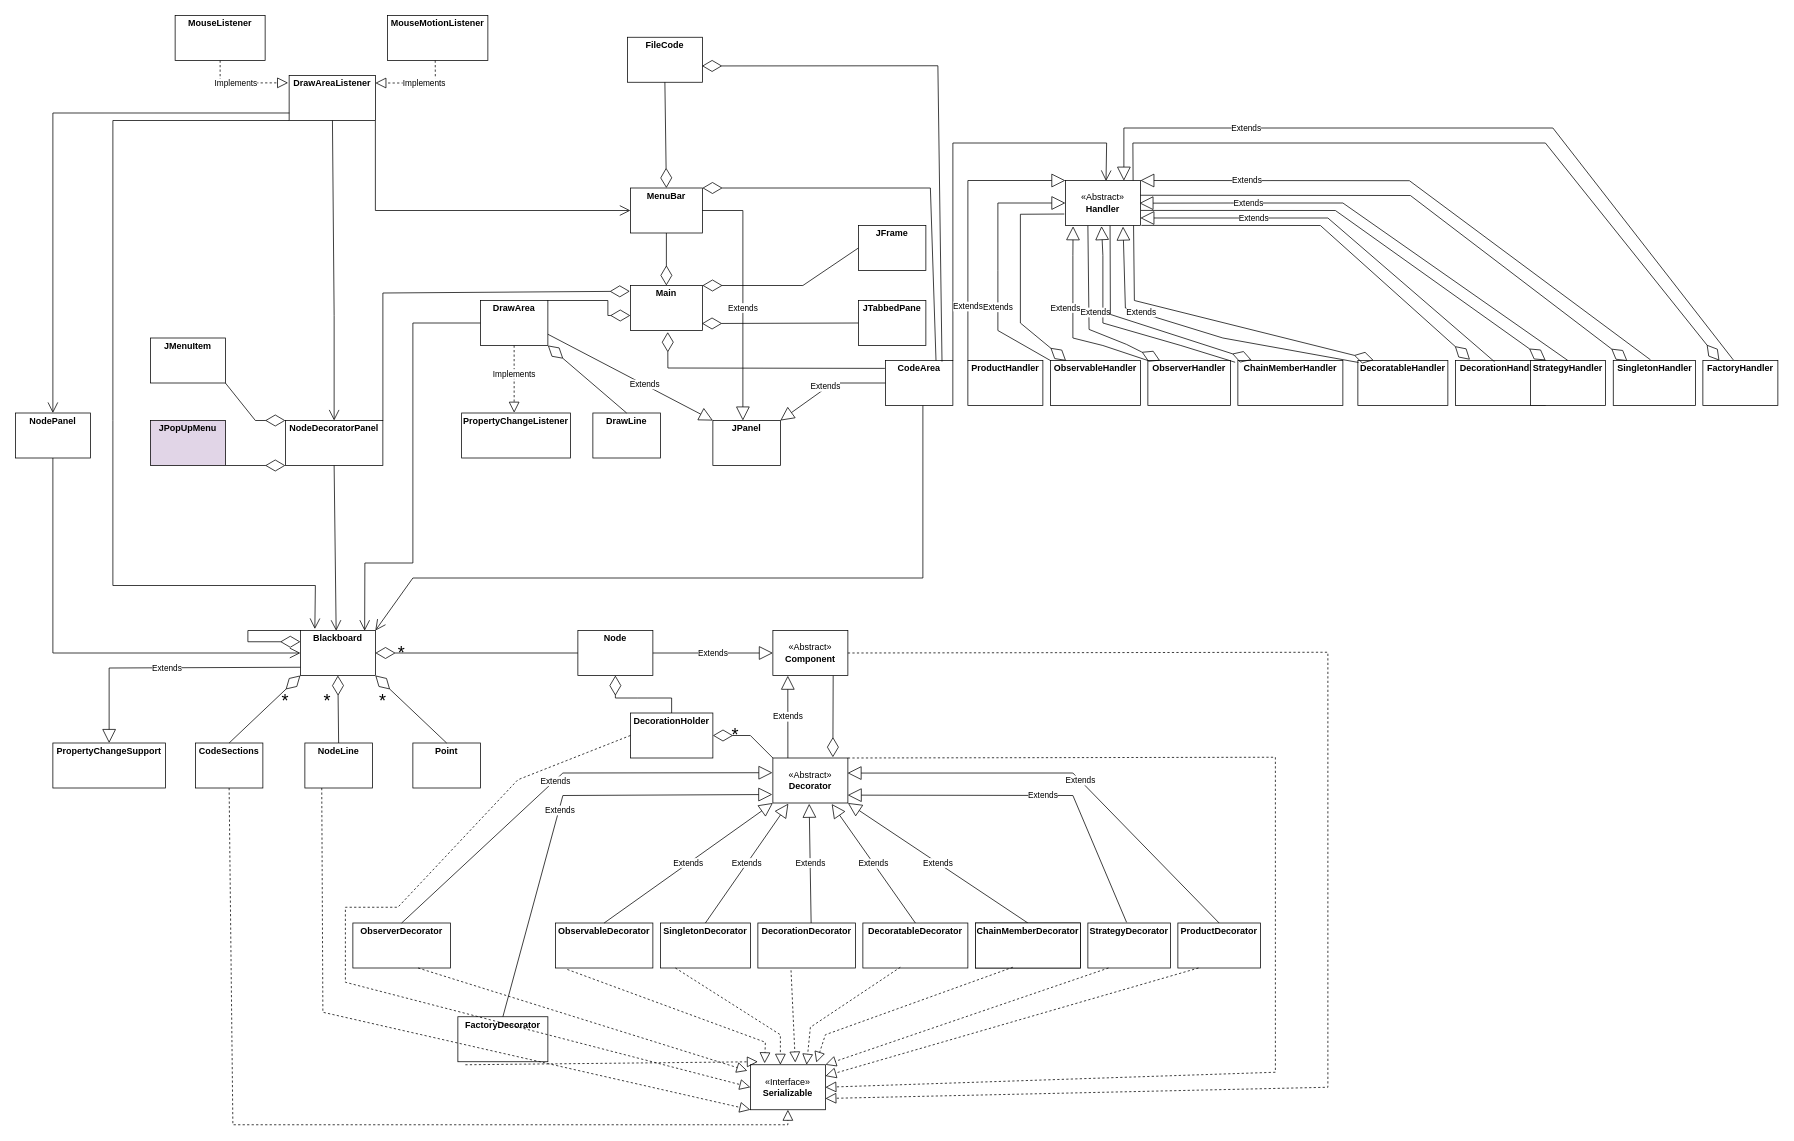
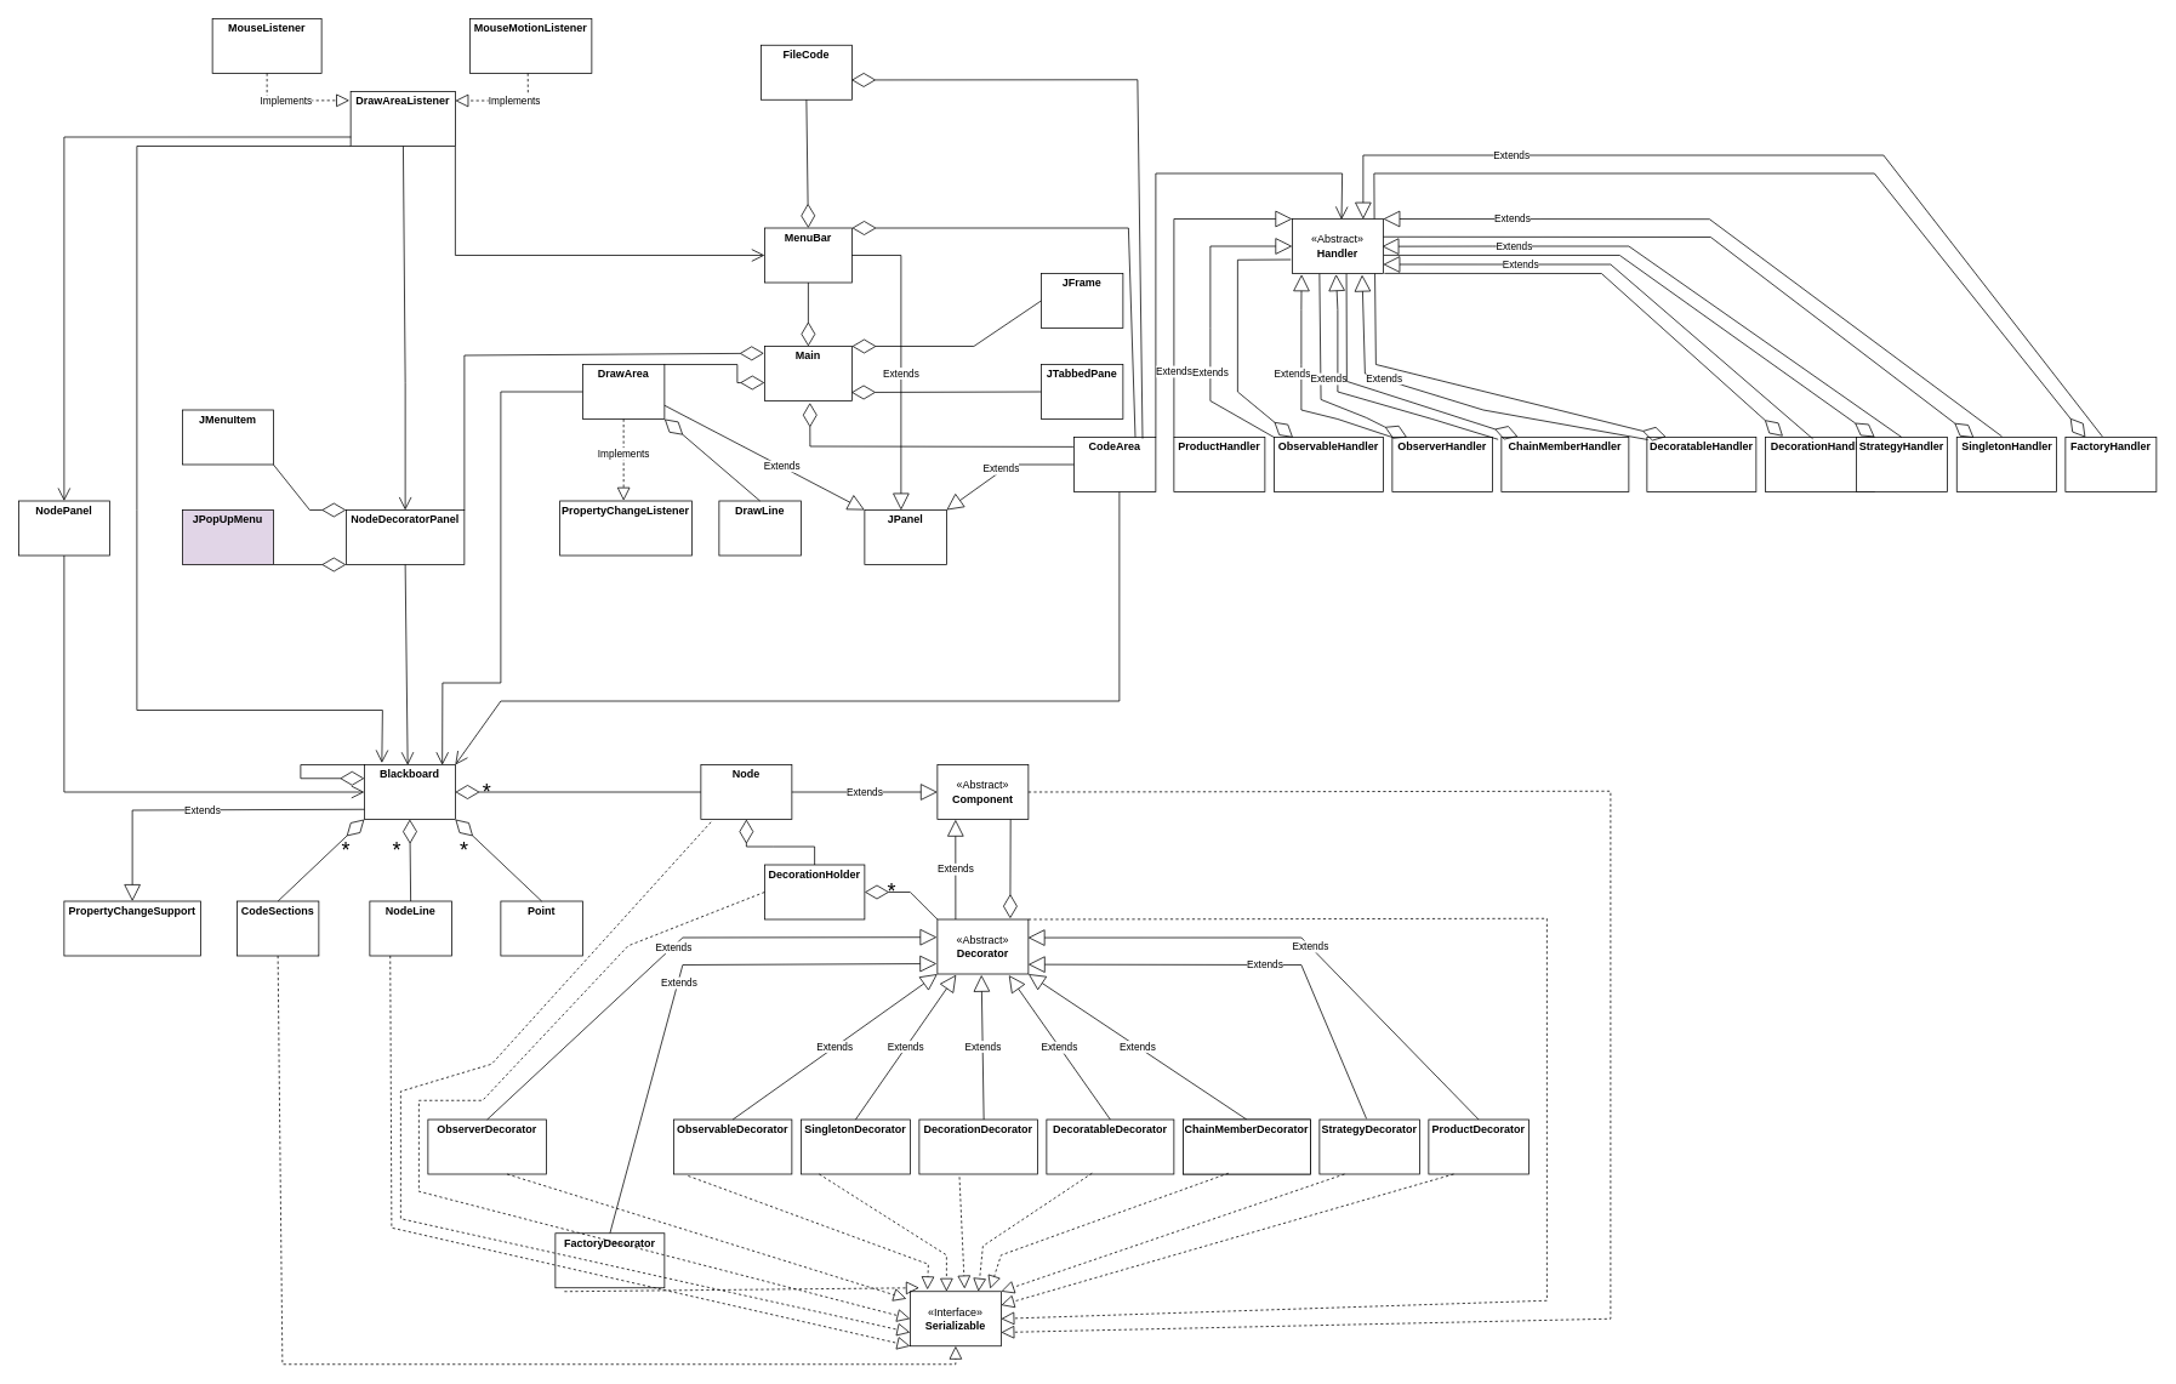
+ <mxCell id="126" value="" style="endArrow=block;dashed=1;endFill=0;endSize=12;html=1;rounded=0;exitX=0.11;exitY=1.05;exitDx=0;exitDy=0;exitPerimeter=0;entryX=0;entryY=0.75;entryDx=0;entryDy=0;" edge="1" parent="1" source="6" target="116"><mxGeometry width="160" relative="1" as="geometry"><mxPoint x="607.5" y="965" as="sourcePoint" /><mxPoint x="450" y="1339" as="targetPoint" /><Array as="points"><mxPoint x="540" y="1169" /><mxPoint x="440" y="1199" /><mxPoint x="440" y="1339" /></Array></mxGeometry></mxCell>
